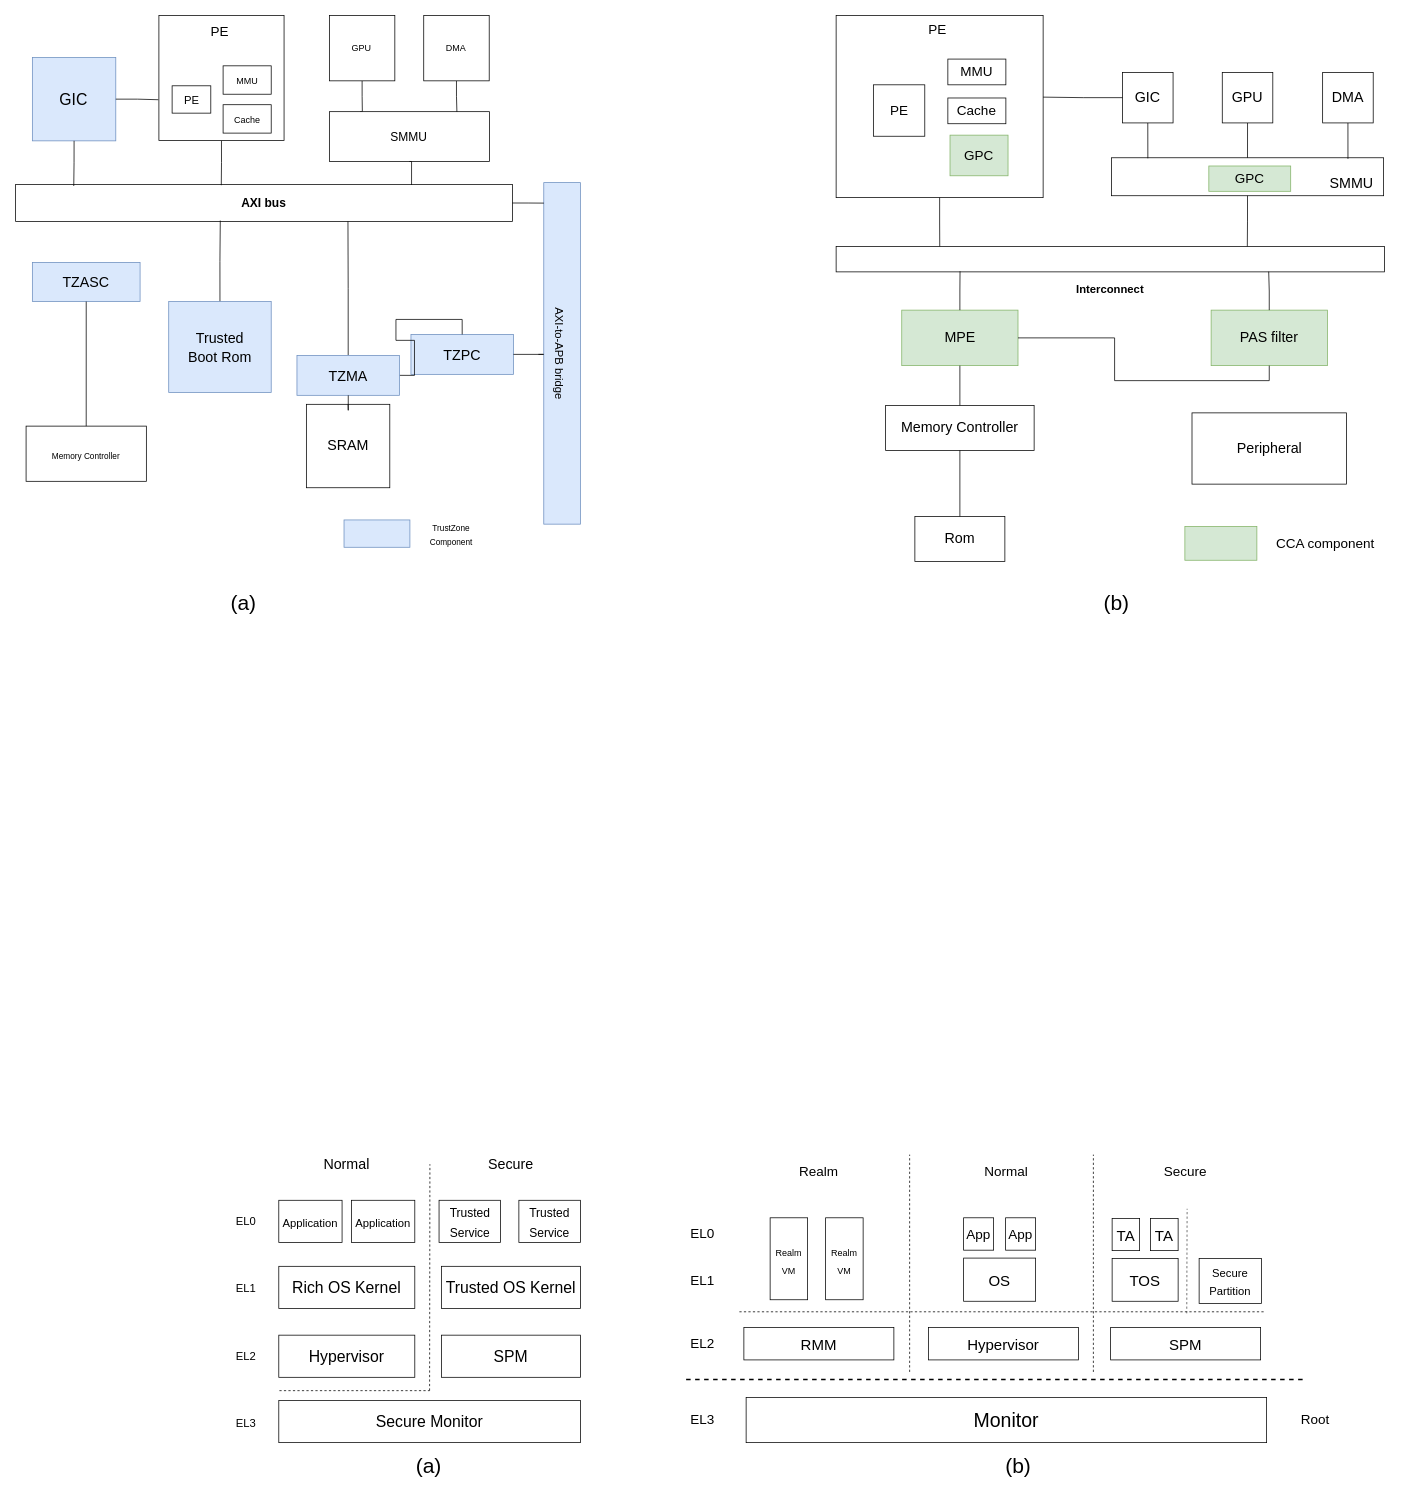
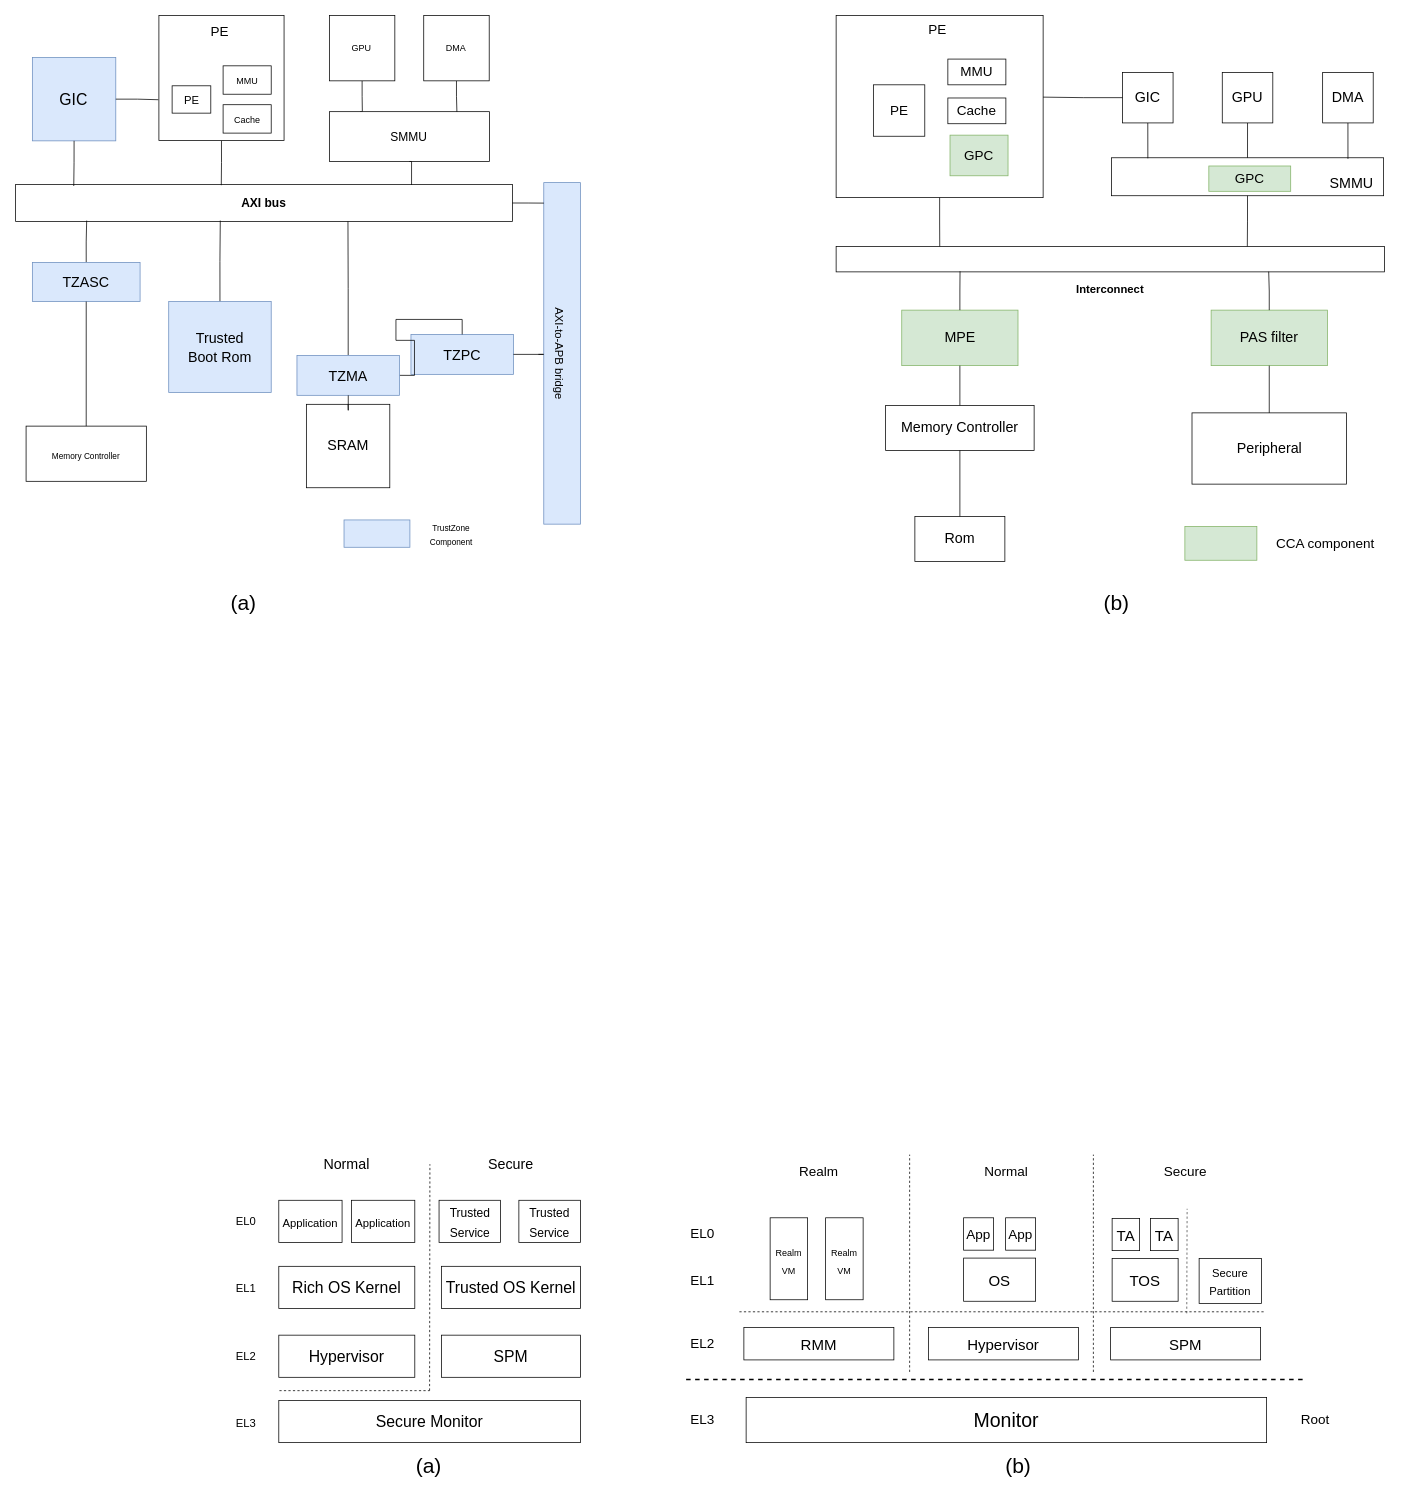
+ <mxCell id="110" style="edgeStyle=orthogonalEdgeStyle;rounded=0;orthogonalLoop=1;jettySize=auto;html=1;exitX=0.5;exitY=0;exitDx=0;exitDy=0;entryX=0.143;entryY=0.978;entryDx=0;entryDy=0;entryPerimeter=0;endArrow=none;endFill=0;" edge="1" parent="93" source="111" target="95"><mxGeometry relative="1" as="geometry" /></mxCell>
- <mxCell id="70" style="edgeStyle=orthogonalEdgeStyle;rounded=0;orthogonalLoop=1;jettySize=auto;html=1;exitX=0.5;exitY=1;exitDx=0;exitDy=0;fontSize=19;endArrow=none;endFill=0;" edge="1" parent="55" source="66" target="65"><mxGeometry relative="1" as="geometry" /></mxCell>
+ <mxCell id="70" style="edgeStyle=orthogonalEdgeStyle;rounded=0;orthogonalLoop=1;jettySize=auto;html=1;exitX=0.5;exitY=1;exitDx=0;exitDy=0;entryX=0.5;entryY=0;entryDx=0;entryDy=0;fontSize=19;endArrow=none;endFill=0;" edge="1" parent="55" source="66" target="69"><mxGeometry relative="1" as="geometry" /></mxCell>
